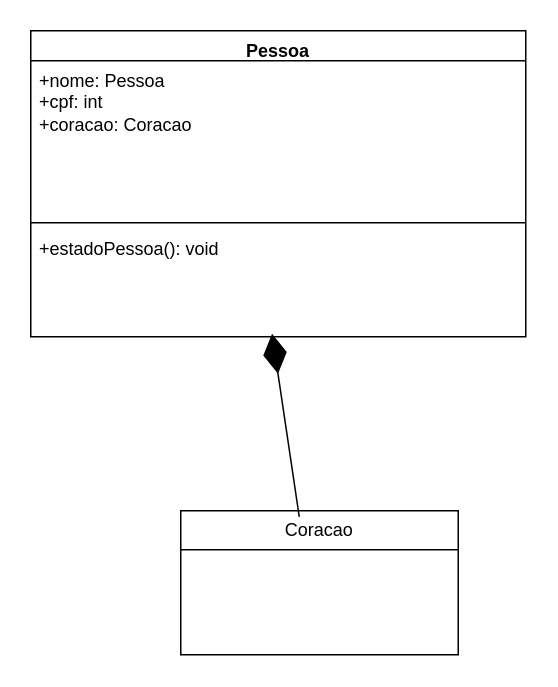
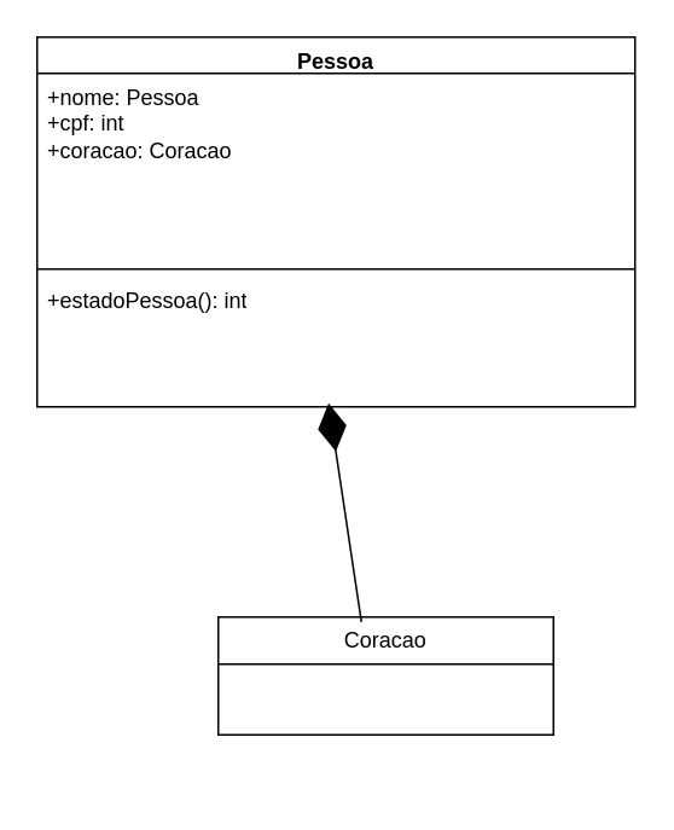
- <mxCell id="5" value="+estadoPessoa(): void" style="text;strokeColor=none;fillColor=none;align=left;verticalAlign=top;spacingLeft=4;spacingRight=4;overflow=hidden;rotatable=0;points=[[0,0.5],[1,0.5]];portConstraint=eastwest;whiteSpace=wrap;html=1;" parent="2" vertex="1"><mxGeometry y="132" width="330" height="72" as="geometry" /></mxCell>
+ <mxCell id="5" value="+estadoPessoa(): int" style="text;strokeColor=none;fillColor=none;align=left;verticalAlign=top;spacingLeft=4;spacingRight=4;overflow=hidden;rotatable=0;points=[[0,0.5],[1,0.5]];portConstraint=eastwest;whiteSpace=wrap;html=1;" parent="2" vertex="1"><mxGeometry y="132" width="330" height="72" as="geometry" /></mxCell>
- <mxCell id="6" value="Coracao" style="swimlane;fontStyle=0;childLayout=stackLayout;horizontal=1;startSize=26;fillColor=none;horizontalStack=0;resizeParent=1;resizeParentMax=0;resizeLast=0;collapsible=1;marginBottom=0;whiteSpace=wrap;html=1;" parent="1" vertex="1"><mxGeometry x="120" y="340" width="185" height="96" as="geometry" /></mxCell>
+ <mxCell id="6" value="Coracao" style="swimlane;fontStyle=0;childLayout=stackLayout;horizontal=1;startSize=26;fillColor=none;horizontalStack=0;resizeParent=1;resizeParentMax=0;resizeLast=0;collapsible=1;marginBottom=0;whiteSpace=wrap;html=1;" parent="1" vertex="1"><mxGeometry x="120" y="340" width="185" height="65" as="geometry" /></mxCell>
